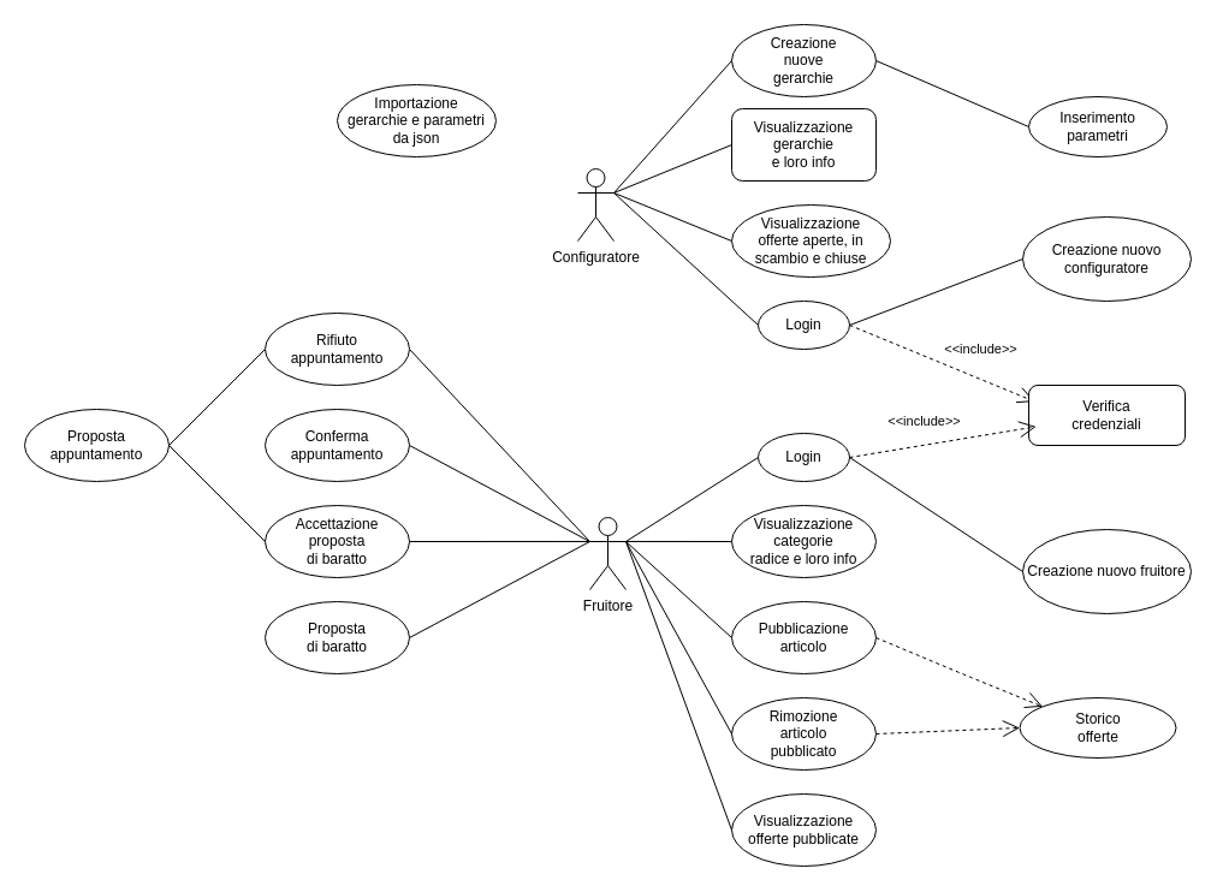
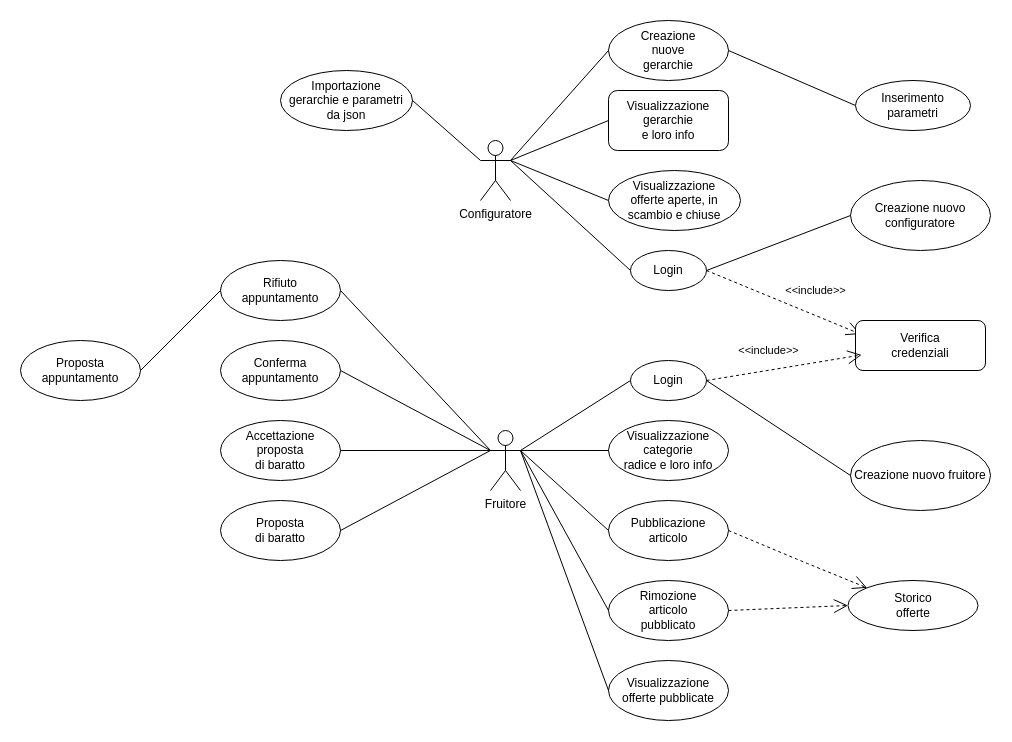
+ <mxCell id="48" value="" style="endArrow=none;html=1;exitX=0;exitY=0.333;exitDx=0;exitDy=0;exitPerimeter=0;entryX=1;entryY=0.5;entryDx=0;entryDy=0;" edge="1" parent="1" source="7" target="47"><mxGeometry width="50" height="50" relative="1" as="geometry"><mxPoint x="351" y="164" as="sourcePoint" /><mxPoint x="360" y="90" as="targetPoint" /></mxGeometry></mxCell>
- <mxCell id="42" value="" style="endArrow=none;html=1;exitX=1;exitY=0.5;exitDx=0;exitDy=0;entryX=0;entryY=0.5;entryDx=0;entryDy=0;" parent="1" source="40" target="37" edge="1"><mxGeometry width="50" height="50" relative="1" as="geometry"><mxPoint x="200" y="440" as="sourcePoint" /><mxPoint x="250" y="390" as="targetPoint" /></mxGeometry></mxCell>
